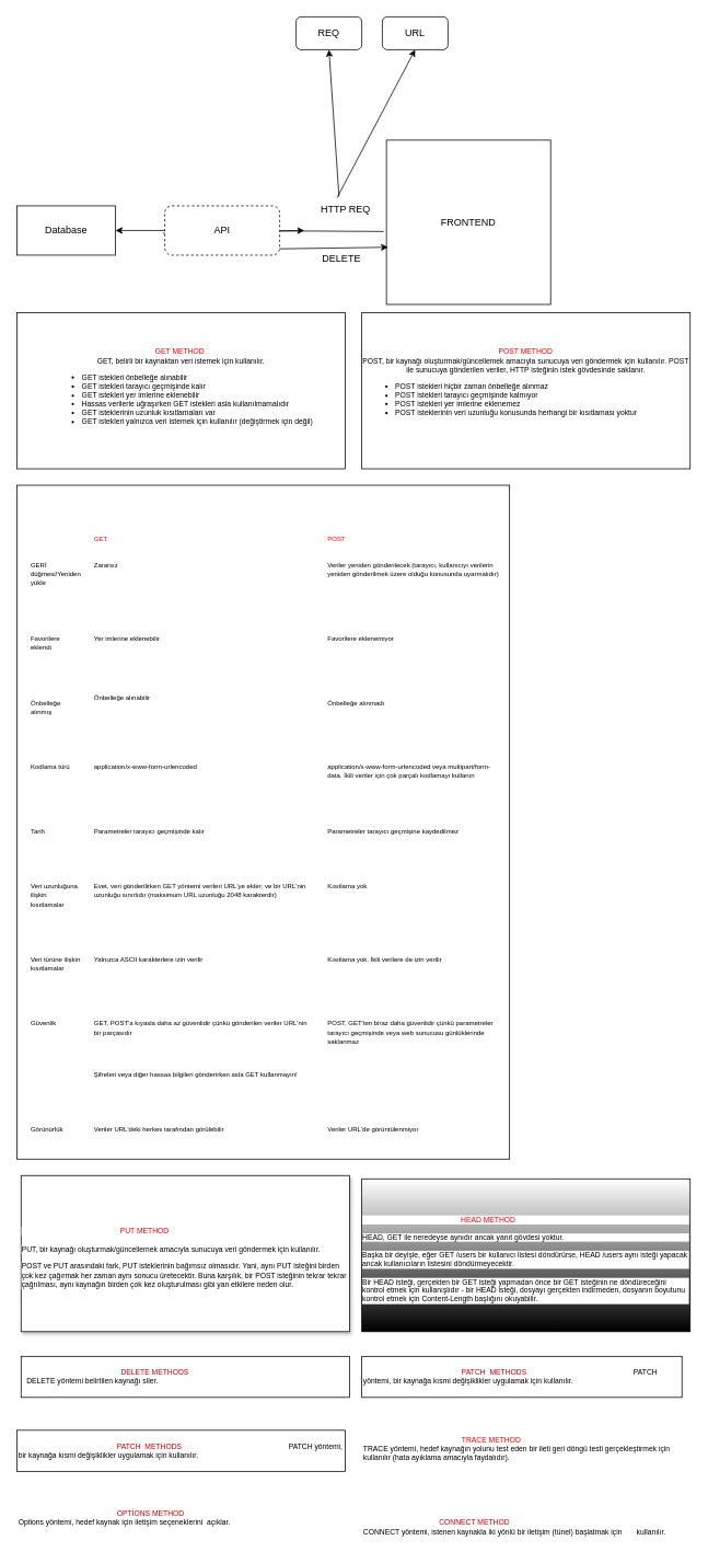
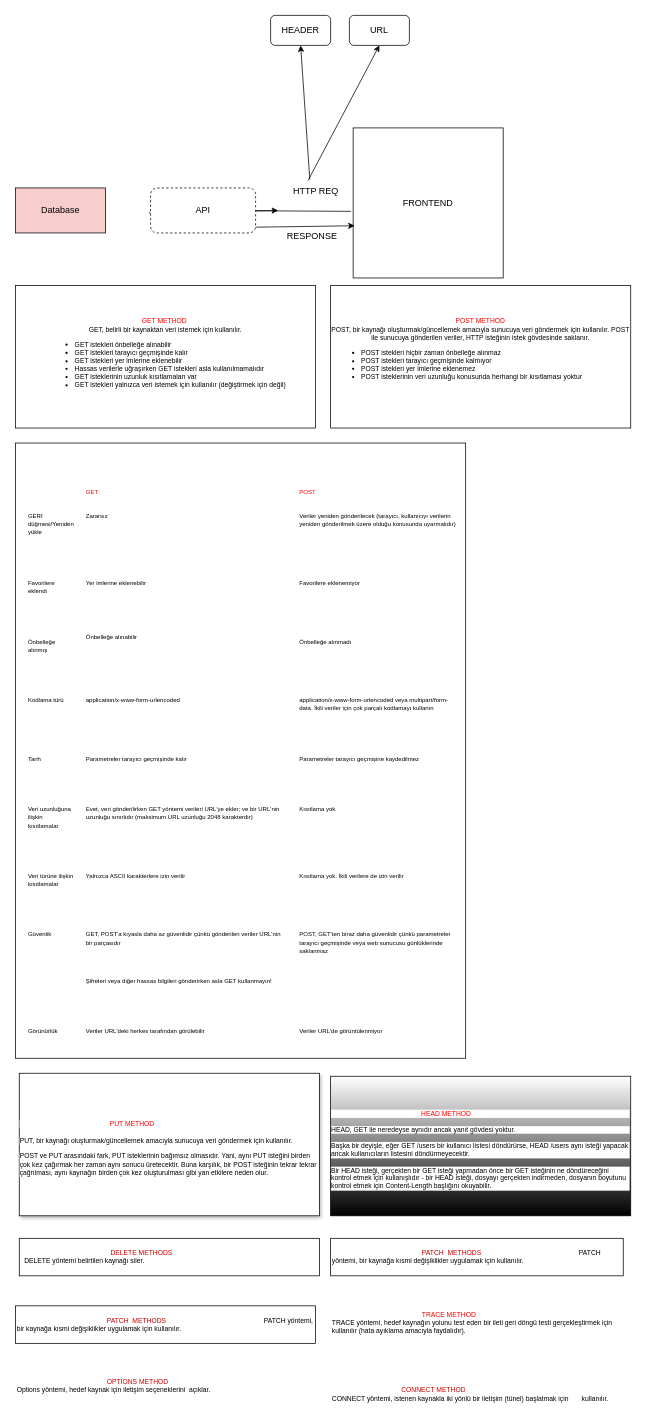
- <mxCell id="10" value="REQ" style="rounded=1;whiteSpace=wrap;html=1;" vertex="1" parent="1"><mxGeometry x="360" y="20" width="80" height="40" as="geometry" /></mxCell>
+ <mxCell id="10" value="HEADER" style="rounded=1;whiteSpace=wrap;html=1;" vertex="1" parent="1"><mxGeometry x="360" y="20" width="80" height="40" as="geometry" /></mxCell>
- <mxCell id="2" value="Database" style="rounded=0;whiteSpace=wrap;html=1;" vertex="1" parent="1"><mxGeometry y="250" width="120" height="60" as="geometry" x="20" /></mxCell>
+ <mxCell id="2" value="Database" style="rounded=0;whiteSpace=wrap;html=1;fillColor=#f8cecc;" vertex="1" parent="1"><mxGeometry y="250" width="120" height="60" as="geometry" x="20" /></mxCell>
- <mxCell id="6" value="" style="endArrow=classic;html=1;entryX=1;entryY=0.5;entryDx=0;entryDy=0;exitX=0;exitY=0.5;exitDx=0;exitDy=0;" edge="1" parent="1" source="13" target="2"><mxGeometry width="50" height="50" relative="1" as="geometry"><mxPoint x="210" y="290" as="sourcePoint" /><mxPoint x="240" y="240" as="targetPoint" /></mxGeometry></mxCell>
- <mxCell id="8" value="DELETE" style="text;html=1;align=center;verticalAlign=middle;resizable=0;points=[];autosize=1;strokeColor=none;fillColor=none;" vertex="1" parent="1"><mxGeometry x="370" y="300" width="90" height="30" as="geometry" /></mxCell>
+ <mxCell id="8" value="RESPONSE" style="text;html=1;align=center;verticalAlign=middle;resizable=0;points=[];autosize=1;strokeColor=none;fillColor=none;" vertex="1" parent="1"><mxGeometry x="370" y="300" width="90" height="30" as="geometry" /></mxCell>
